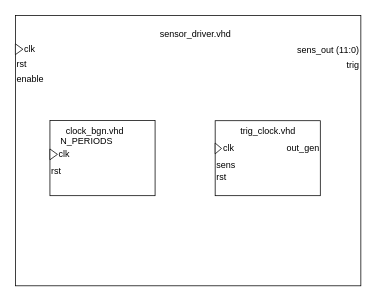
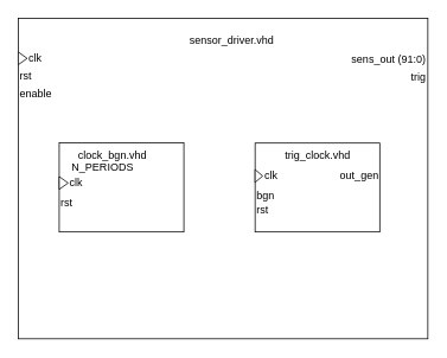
- <mxCell id="9" value="sens_out (11:0)" style="text;html=1;align=right;verticalAlign=middle;whiteSpace=wrap;rounded=0;" vertex="1" parent="1"><mxGeometry x="390" y="52" width="90" height="30" as="geometry" /></mxCell>
+ <mxCell id="9" value="sens_out (91:0)" style="text;html=1;align=right;verticalAlign=middle;whiteSpace=wrap;rounded=0;" vertex="1" parent="1"><mxGeometry x="390" y="52" width="90" height="30" as="geometry" /></mxCell>
- <mxCell id="22" value="sens" style="text;html=1;align=left;verticalAlign=middle;whiteSpace=wrap;rounded=0;movable=1;resizable=1;rotatable=1;deletable=1;editable=1;locked=0;connectable=1;" vertex="1" parent="17"><mxGeometry y="44.265" width="51" height="29.949" as="geometry" /></mxCell>
+ <mxCell id="22" value="bgn" style="text;html=1;align=left;verticalAlign=middle;whiteSpace=wrap;rounded=0;movable=1;resizable=1;rotatable=1;deletable=1;editable=1;locked=0;connectable=1;" vertex="1" parent="17"><mxGeometry y="44.265" width="51" height="29.949" as="geometry" /></mxCell>
